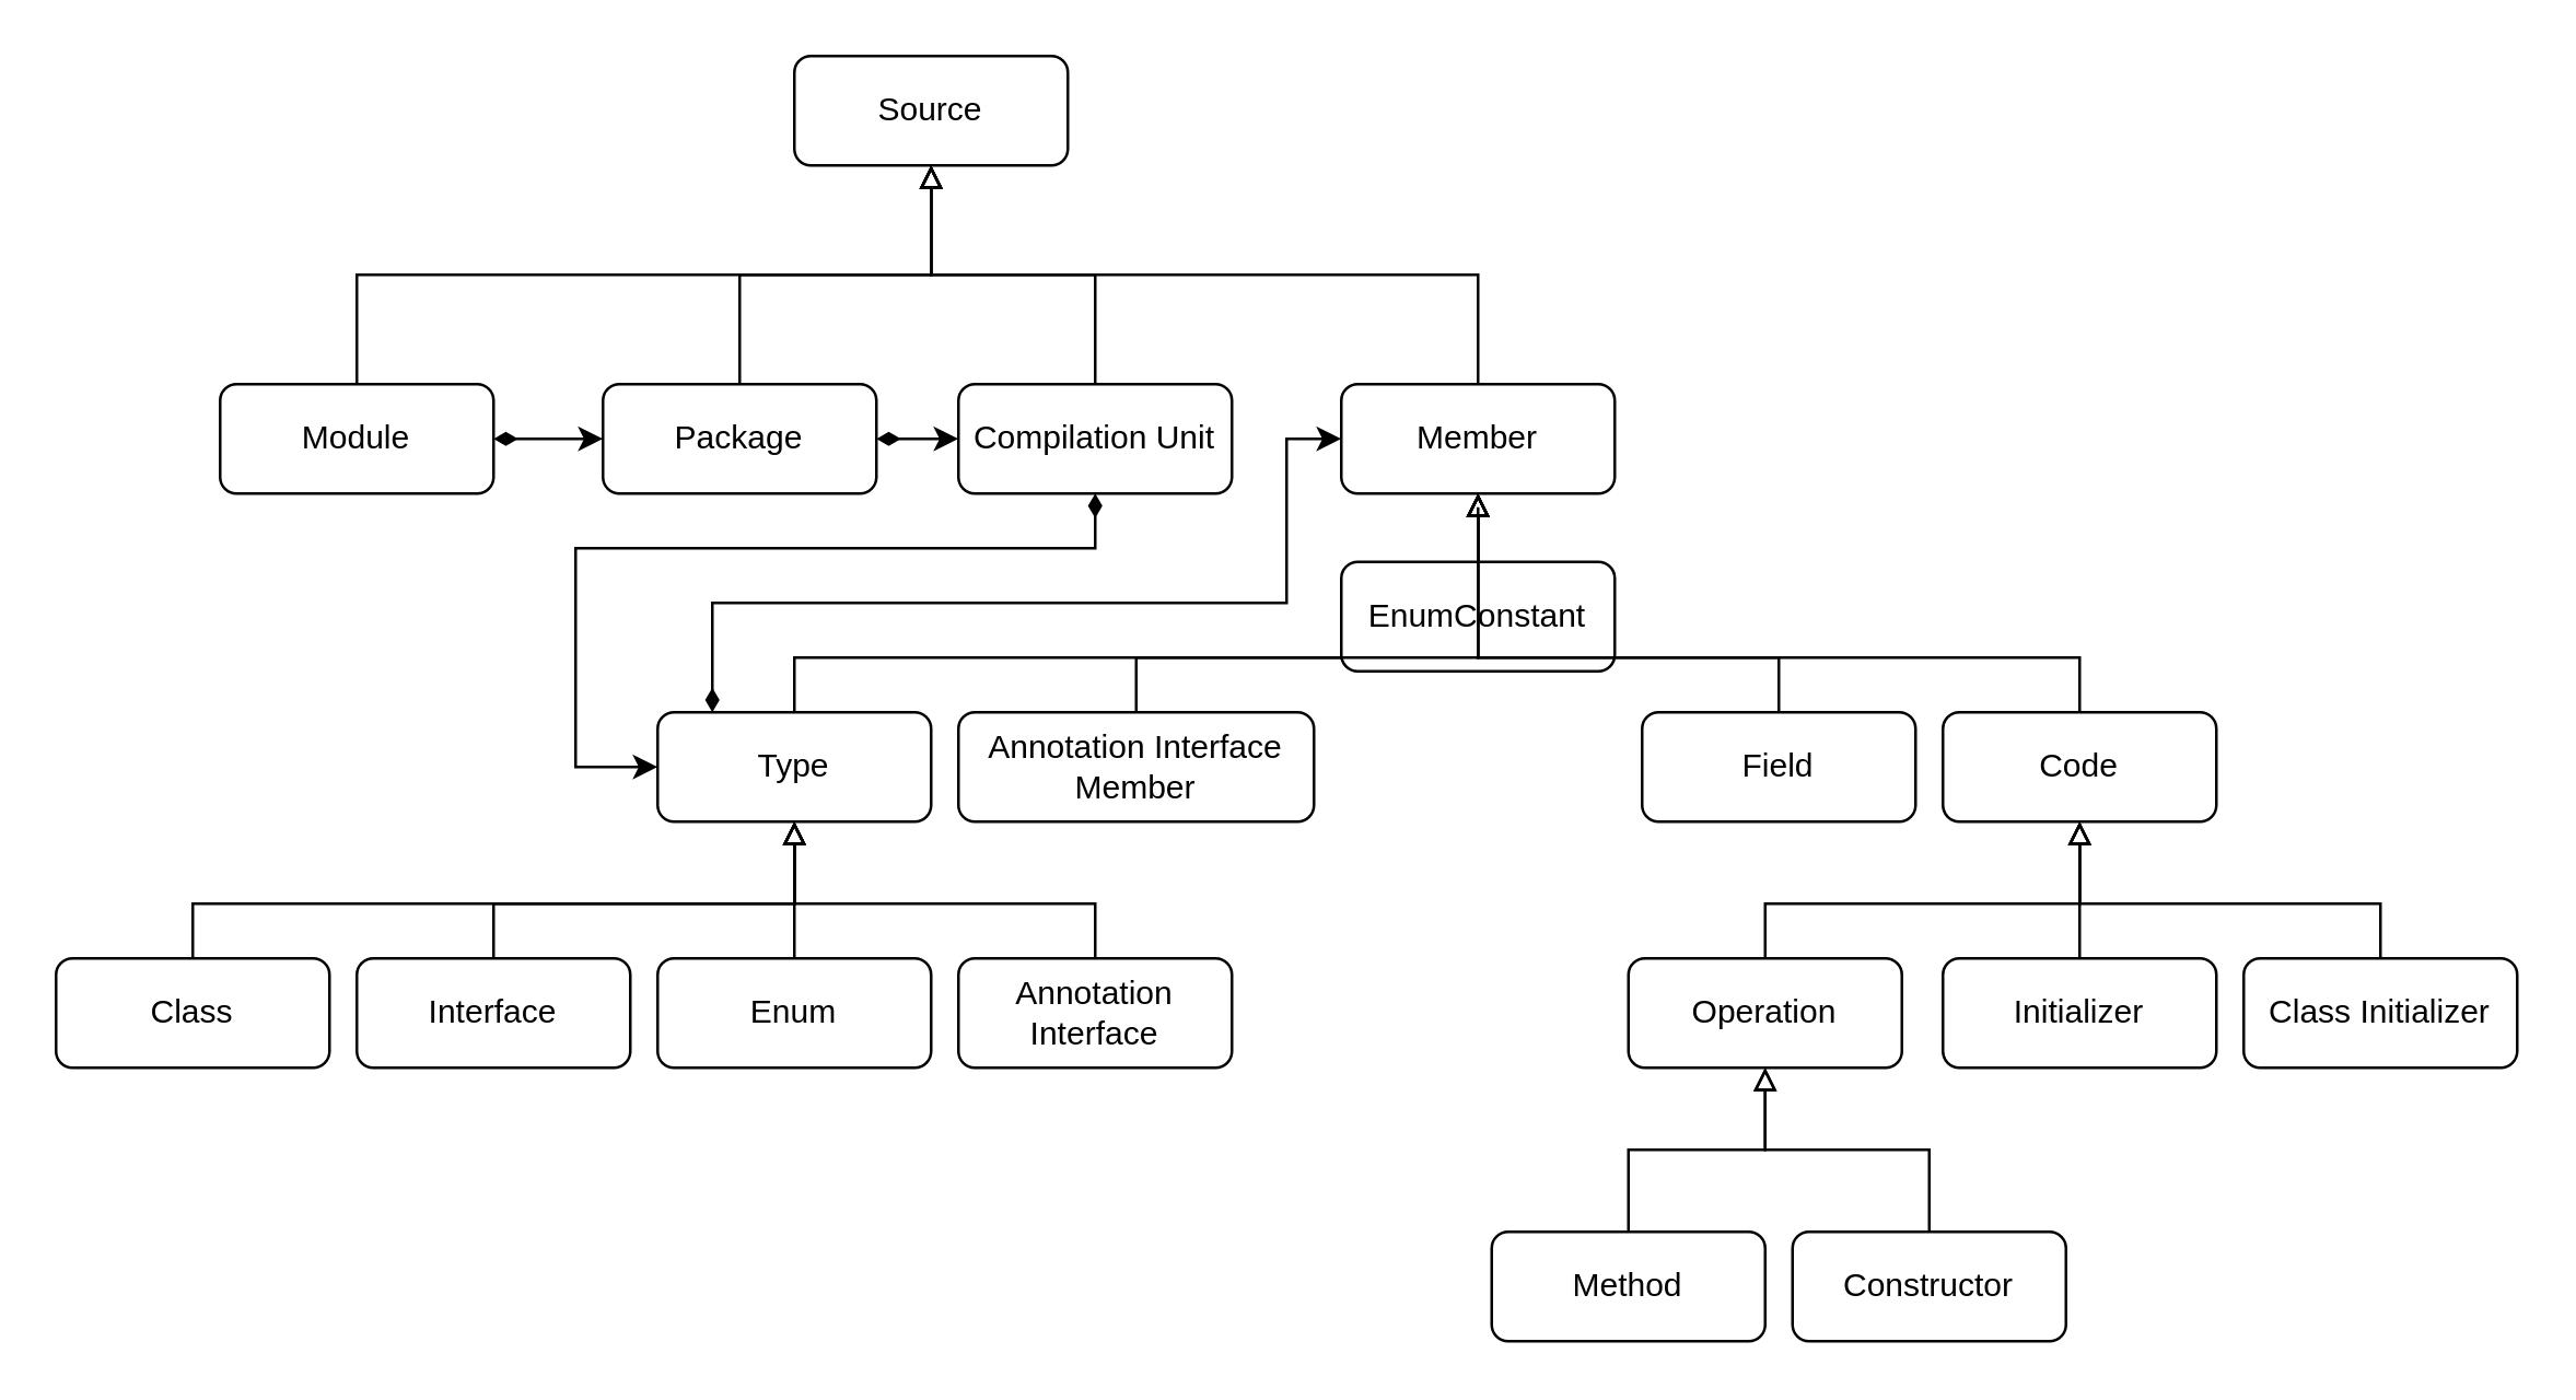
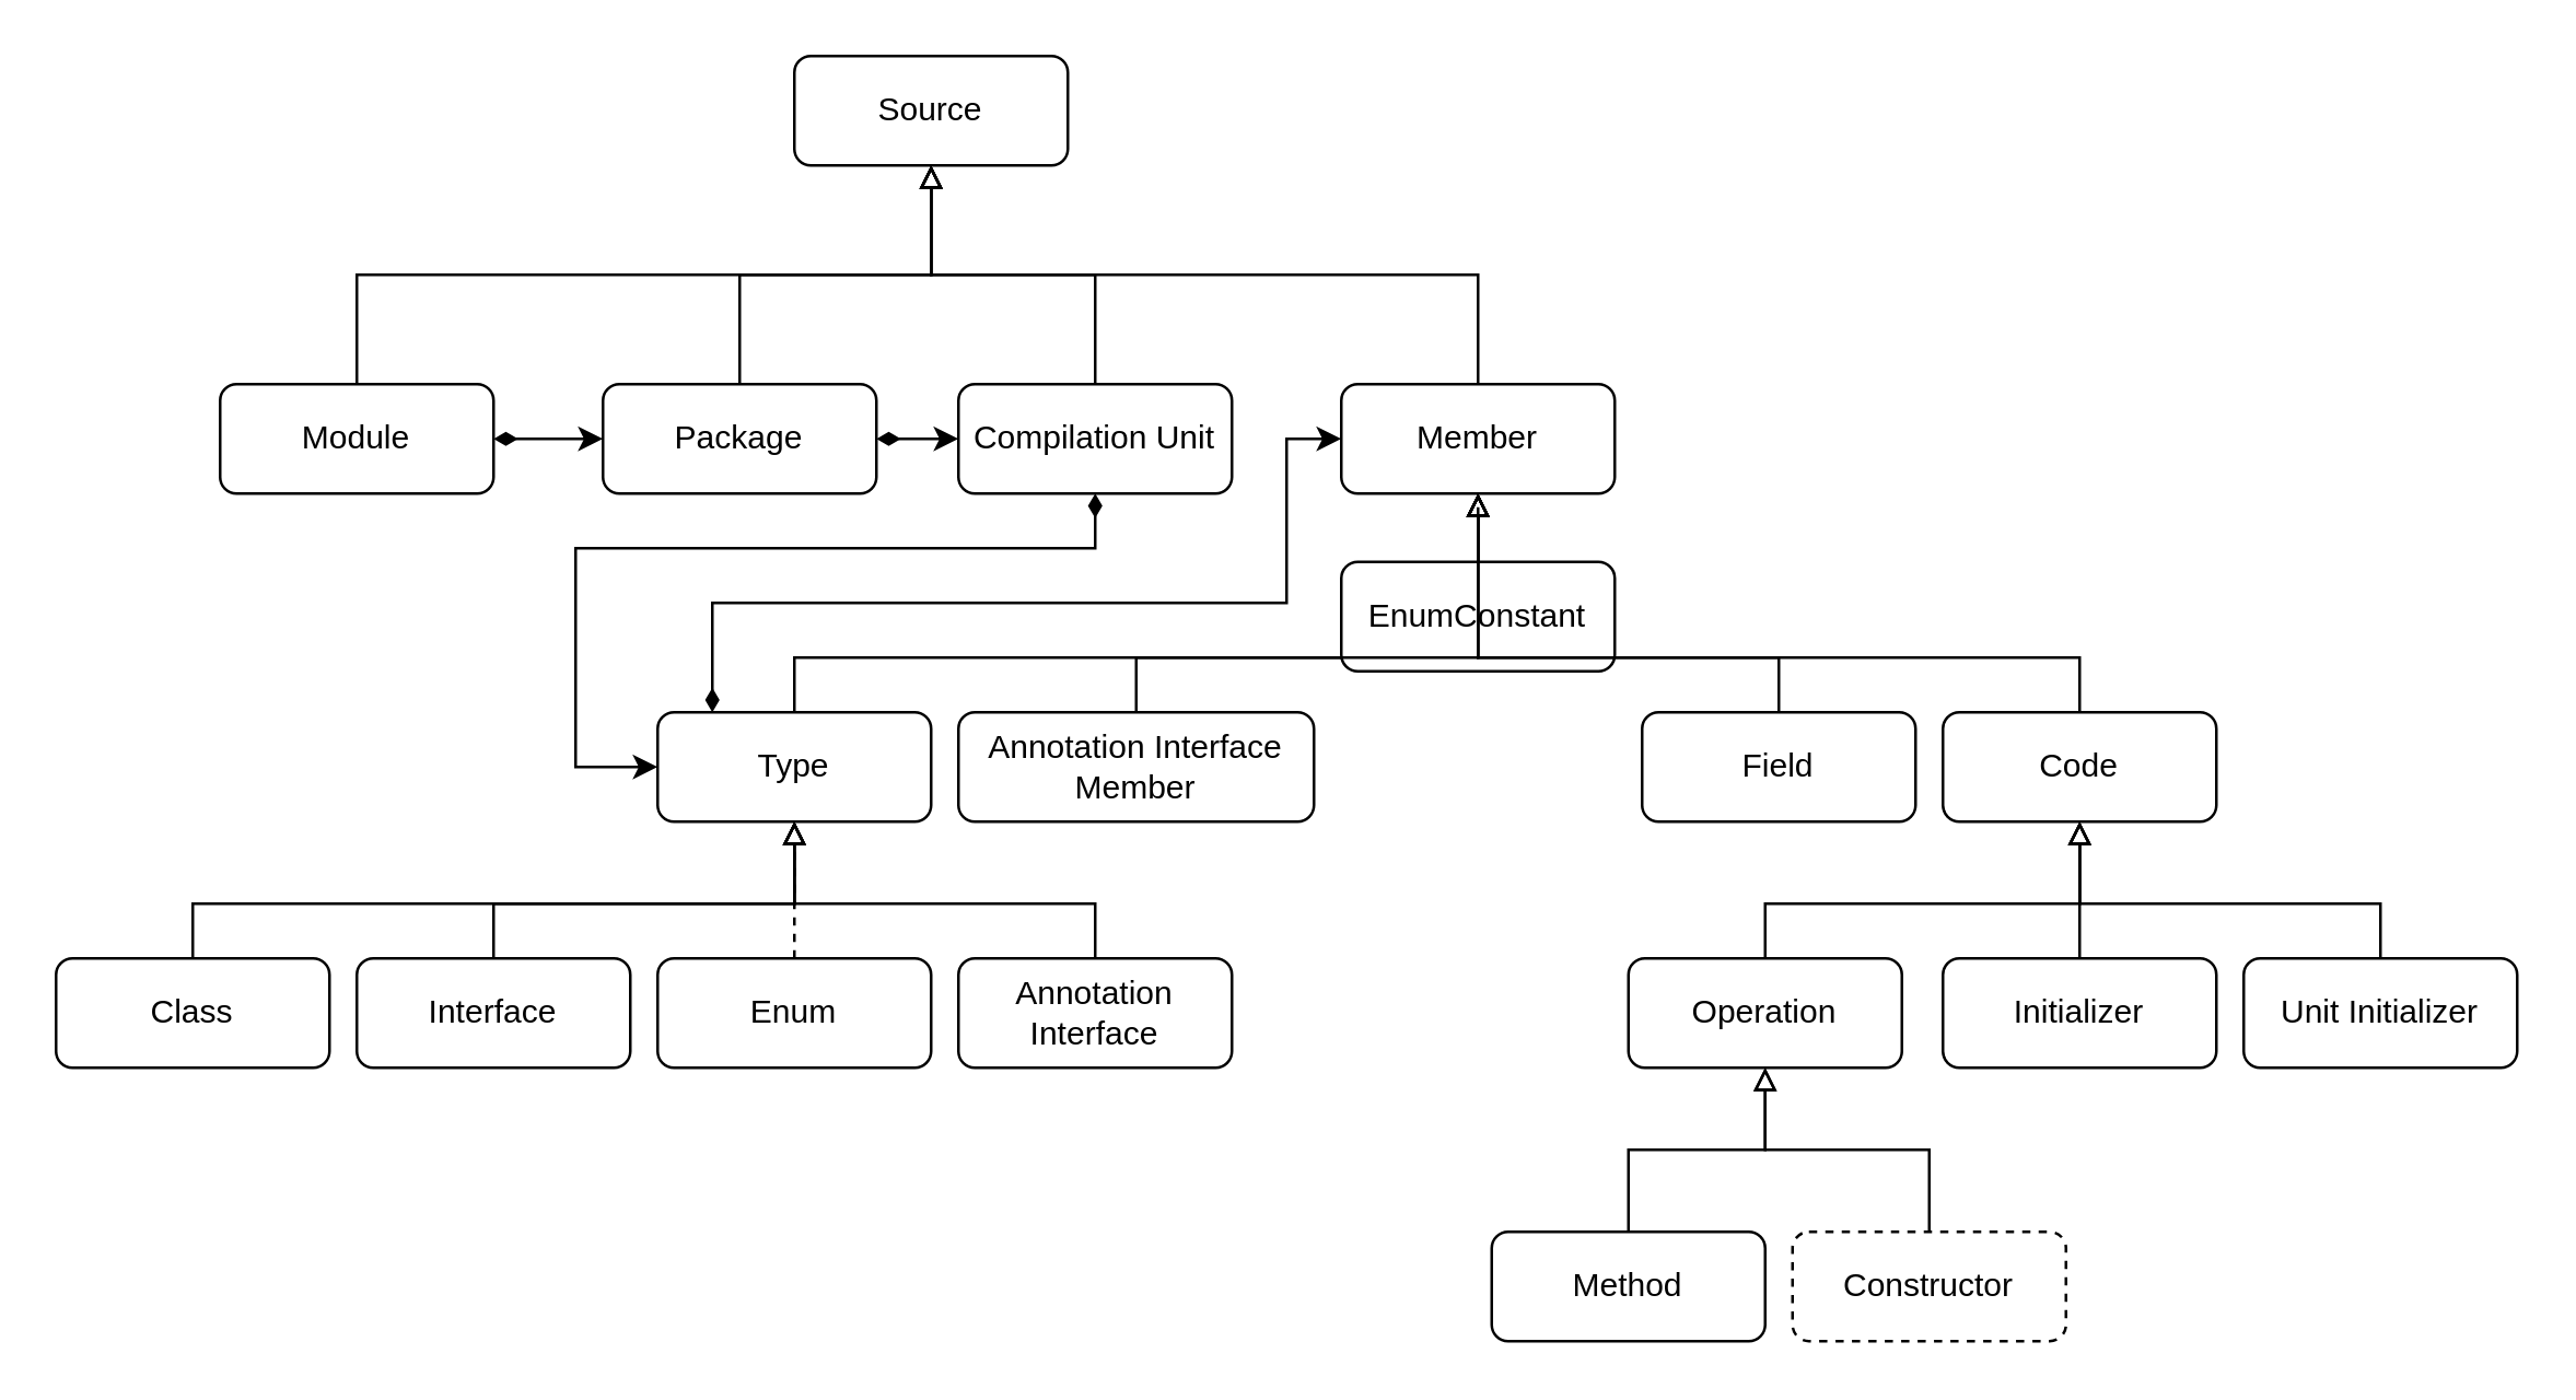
- <mxCell id="29" style="edgeStyle=orthogonalEdgeStyle;rounded=0;orthogonalLoop=1;jettySize=auto;html=1;endArrow=block;endFill=0;" edge="1" parent="1" source="30" target="16"><mxGeometry relative="1" as="geometry" /></mxCell>
+ <mxCell id="29" style="edgeStyle=orthogonalEdgeStyle;rounded=0;orthogonalLoop=1;jettySize=auto;html=1;endArrow=block;endFill=0;dashed=1;" edge="1" parent="1" source="30" target="16"><mxGeometry relative="1" as="geometry" /></mxCell>
- <mxCell id="38" value="Class Initializer" style="rounded=1;whiteSpace=wrap;html=1;" vertex="1" parent="1"><mxGeometry x="820" y="350" width="100" height="40" as="geometry" /></mxCell>
+ <mxCell id="38" value="Unit Initializer" style="rounded=1;whiteSpace=wrap;html=1;" vertex="1" parent="1"><mxGeometry x="820" y="350" width="100" height="40" as="geometry" /></mxCell>
- <mxCell id="24" value="Constructor" style="rounded=1;whiteSpace=wrap;html=1;" vertex="1" parent="1"><mxGeometry x="655" y="450" width="100" height="40" as="geometry" /></mxCell>
+ <mxCell id="24" value="Constructor" style="rounded=1;whiteSpace=wrap;html=1;dashed=1;" vertex="1" parent="1"><mxGeometry x="655" y="450" width="100" height="40" as="geometry" /></mxCell>
